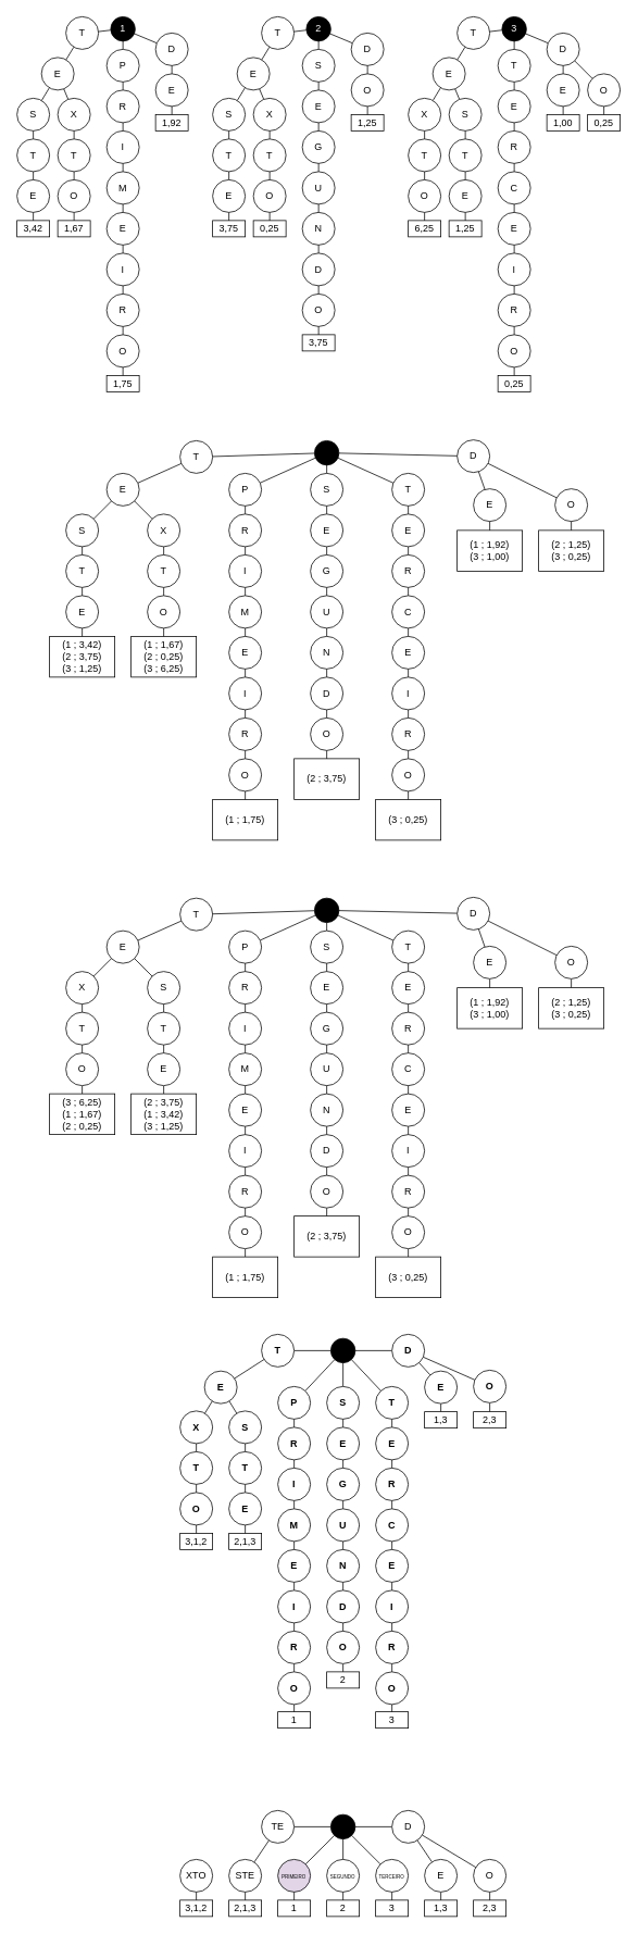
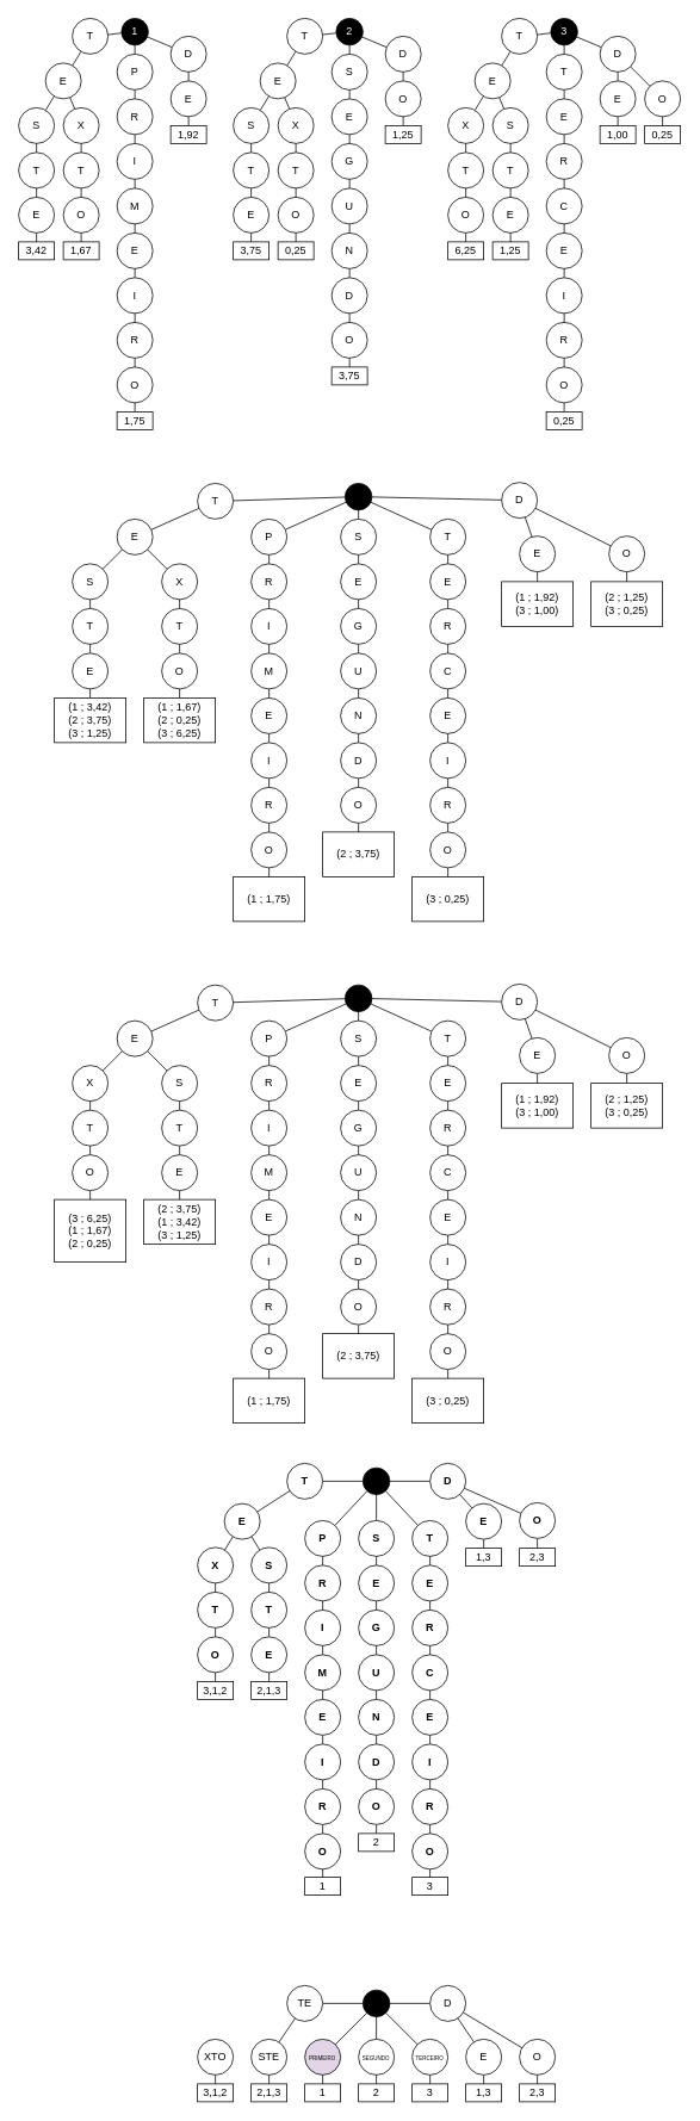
- <mxCell id="206" value="(3 ; 6,25)&lt;br&gt;(1 ; 1,67)&lt;br&gt;(2 ; 0,25)" style="rounded=0;whiteSpace=wrap;html=1;fillColor=#FFFFFF;" vertex="1" parent="1"><mxGeometry x="60" y="1341" width="80" height="50" as="geometry" /></mxCell>
+ <mxCell id="206" value="(3 ; 6,25)&lt;br&gt;(1 ; 1,67)&lt;br&gt;(2 ; 0,25)" style="rounded=0;whiteSpace=wrap;html=1;fillColor=#FFFFFF;" vertex="1" parent="1"><mxGeometry x="60" y="1341" width="80" height="70" as="geometry" /></mxCell>
